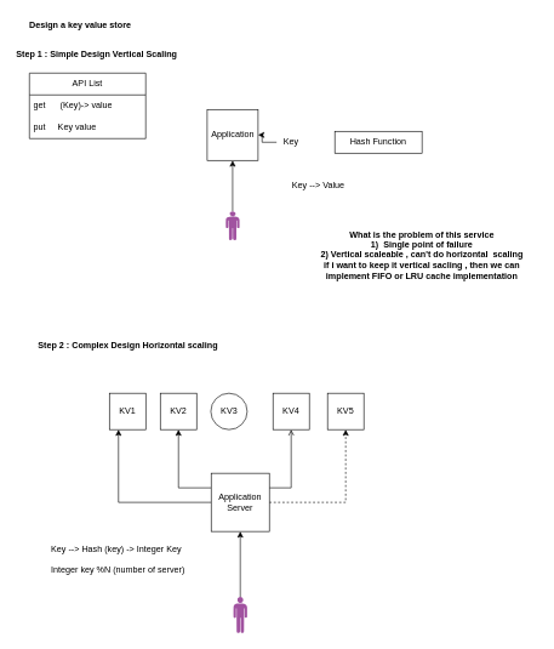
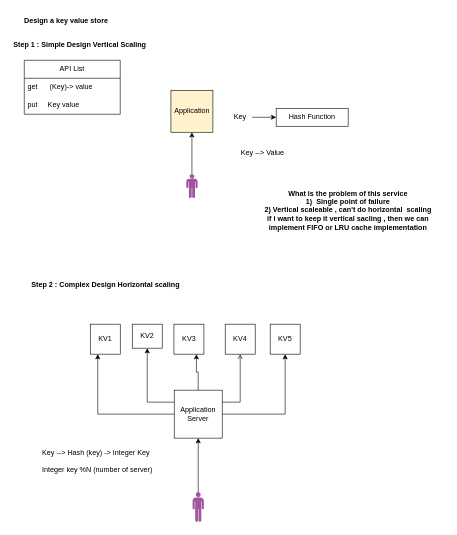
- <mxCell id="5" value="Application" style="whiteSpace=wrap;html=1;aspect=fixed;" vertex="1" parent="1"><mxGeometry x="284.5" y="150" width="70" height="70" as="geometry" /></mxCell>
+ <mxCell id="5" value="Application" style="whiteSpace=wrap;html=1;aspect=fixed;fillColor=#fff2cc;" vertex="1" parent="1"><mxGeometry x="284.5" y="150" width="70" height="70" as="geometry" /></mxCell>
- <mxCell id="6" style="edgeStyle=orthogonalEdgeStyle;rounded=0;orthogonalLoop=1;jettySize=auto;html=1;" edge="1" parent="1" source="7" target="5"><mxGeometry relative="1" as="geometry" /></mxCell>
+ <mxCell id="6" style="edgeStyle=orthogonalEdgeStyle;rounded=0;orthogonalLoop=1;jettySize=auto;html=1;entryX=0;entryY=0.5;entryDx=0;entryDy=0;" edge="1" parent="1" source="7" target="8"><mxGeometry relative="1" as="geometry" /></mxCell>
- <mxCell id="25" value="KV2" style="whiteSpace=wrap;html=1;aspect=fixed;" vertex="1" parent="1"><mxGeometry x="220" y="540" width="50" height="50" as="geometry" /></mxCell>
+ <mxCell id="25" value="KV2" style="whiteSpace=wrap;html=1;aspect=fixed;" vertex="1" parent="1"><mxGeometry x="220" y="540" width="50" height="40" as="geometry" /></mxCell>
- <mxCell id="26" value="KV3" style="ellipse;whiteSpace=wrap;html=1;aspect=fixed;" vertex="1" parent="1"><mxGeometry x="289.5" y="540" width="50" height="50" as="geometry" /></mxCell>
+ <mxCell id="26" value="KV3" style="whiteSpace=wrap;html=1;aspect=fixed;" vertex="1" parent="1"><mxGeometry x="289.5" y="540" width="50" height="50" as="geometry" /></mxCell>
+ <mxCell id="20" style="edgeStyle=orthogonalEdgeStyle;rounded=0;orthogonalLoop=1;jettySize=auto;html=1;exitX=0.5;exitY=0;exitDx=0;exitDy=0;entryX=0.75;entryY=1;entryDx=0;entryDy=0;" edge="1" parent="1" source="23" target="26"><mxGeometry relative="1" as="geometry" /></mxCell>
- <mxCell id="18" style="edgeStyle=orthogonalEdgeStyle;rounded=0;orthogonalLoop=1;jettySize=auto;html=1;exitX=1;exitY=0.5;exitDx=0;exitDy=0;entryX=0.5;entryY=1;entryDx=0;entryDy=0;dashed=1;" edge="1" parent="1" source="23" target="28"><mxGeometry relative="1" as="geometry" /></mxCell>
+ <mxCell id="18" style="edgeStyle=orthogonalEdgeStyle;rounded=0;orthogonalLoop=1;jettySize=auto;html=1;exitX=1;exitY=0.5;exitDx=0;exitDy=0;entryX=0.5;entryY=1;entryDx=0;entryDy=0;" edge="1" parent="1" source="23" target="28"><mxGeometry relative="1" as="geometry" /></mxCell>
